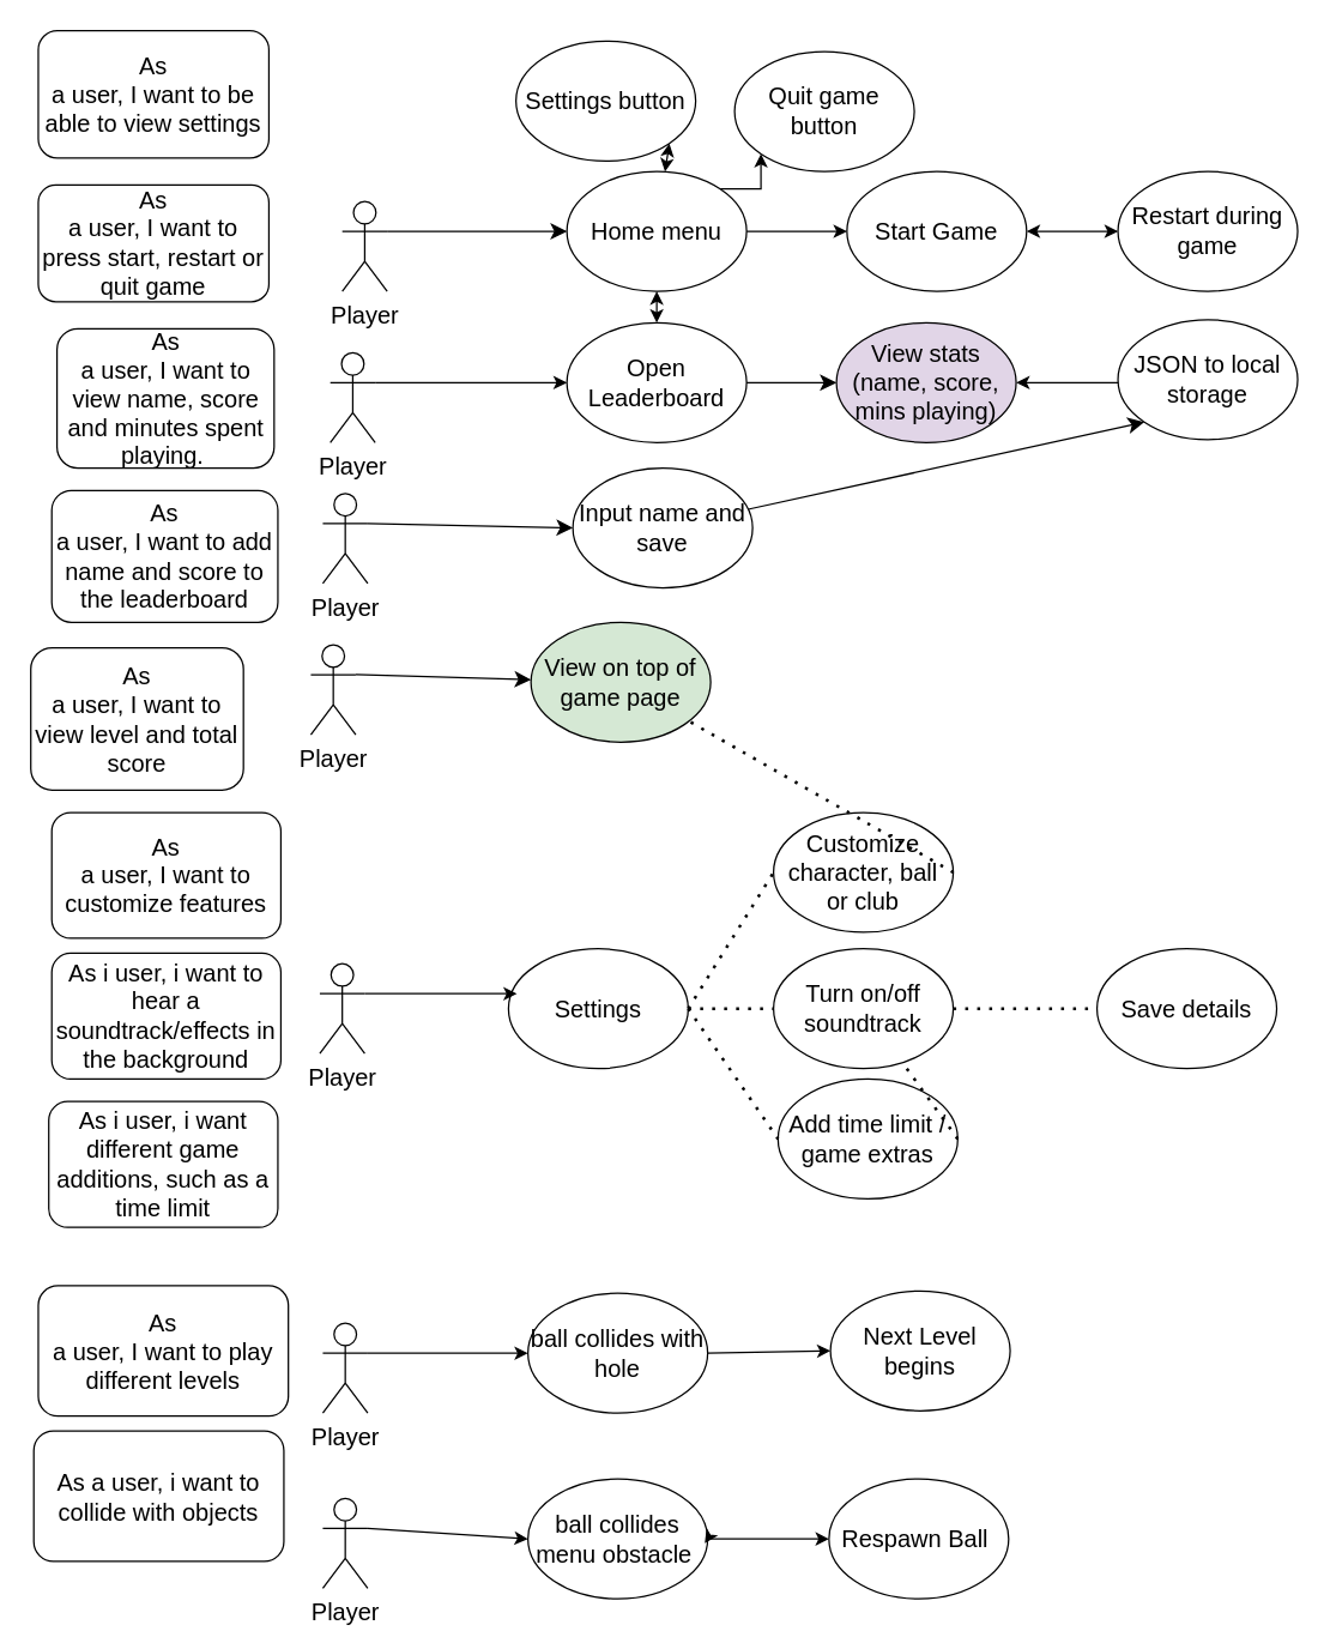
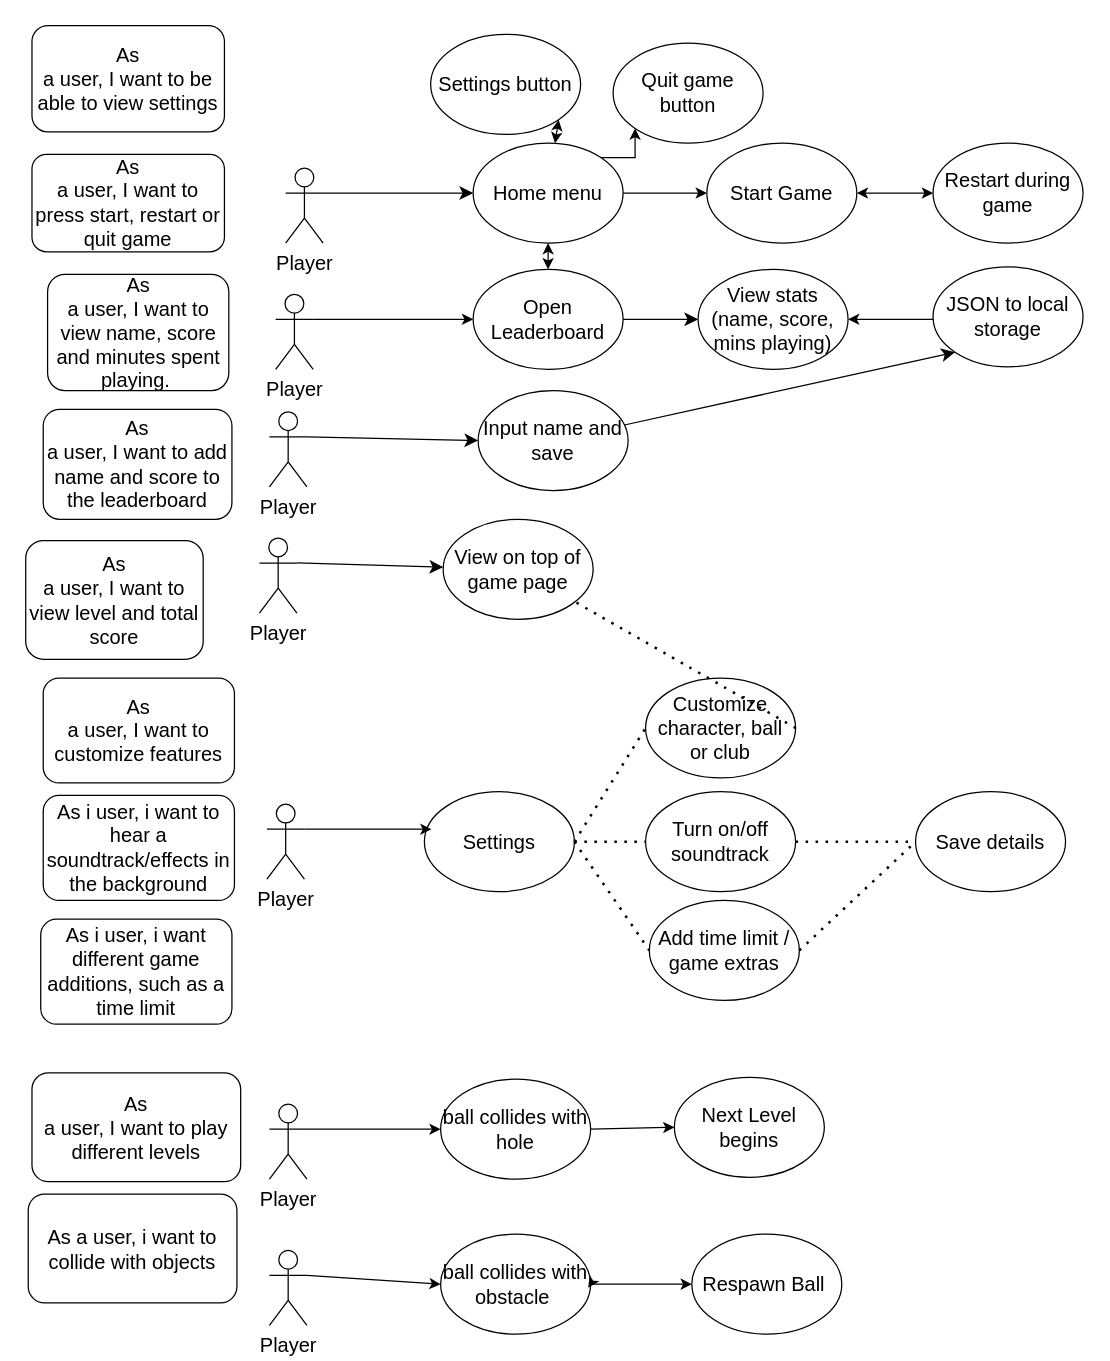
- <mxCell id="18" value="View stats&lt;div&gt;(name, score, mins playing)&lt;/div&gt;" style="ellipse;whiteSpace=wrap;html=1;fontSize=16;fillColor=#e1d5e7;" parent="1" vertex="1"><mxGeometry x="558" y="215" width="120" height="80" as="geometry" /></mxCell>
+ <mxCell id="18" value="View stats&lt;div&gt;(name, score, mins playing)&lt;/div&gt;" style="ellipse;whiteSpace=wrap;html=1;fontSize=16;" parent="1" vertex="1"><mxGeometry x="558" y="215" width="120" height="80" as="geometry" /></mxCell>
- <mxCell id="21" value="View on top of game page" style="ellipse;whiteSpace=wrap;html=1;fontSize=16;fillColor=#d5e8d4;" parent="1" vertex="1"><mxGeometry x="354" y="415" width="120" height="80" as="geometry" /></mxCell>
+ <mxCell id="21" value="View on top of game page" style="ellipse;whiteSpace=wrap;html=1;fontSize=16;" parent="1" vertex="1"><mxGeometry x="354" y="415" width="120" height="80" as="geometry" /></mxCell>
- <mxCell id="53" value="" style="endArrow=none;dashed=1;html=1;dashPattern=1 3;strokeWidth=2;rounded=0;exitX=1;exitY=0.5;exitDx=0;exitDy=0;" edge="1" parent="1" source="51" target="40"><mxGeometry width="50" height="50" relative="1" as="geometry"><mxPoint x="446" y="613" as="sourcePoint" /><mxPoint x="496" y="563" as="targetPoint" /></mxGeometry></mxCell>
+ <mxCell id="53" value="" style="endArrow=none;dashed=1;html=1;dashPattern=1 3;strokeWidth=2;rounded=0;exitX=1;exitY=0.5;exitDx=0;exitDy=0;entryX=0;entryY=0.5;entryDx=0;entryDy=0;" edge="1" parent="1" source="51" target="27"><mxGeometry width="50" height="50" relative="1" as="geometry"><mxPoint x="446" y="613" as="sourcePoint" /><mxPoint x="496" y="563" as="targetPoint" /></mxGeometry></mxCell>
- <mxCell id="34" value="Next Level begins" style="ellipse;whiteSpace=wrap;html=1;fontSize=16;" vertex="1" parent="1"><mxGeometry x="554" y="861.5" width="120" height="80" as="geometry" /></mxCell>
+ <mxCell id="34" value="Next Level begins" style="ellipse;whiteSpace=wrap;html=1;fontSize=16;" vertex="1" parent="1"><mxGeometry x="539" y="861.5" width="120" height="80" as="geometry" /></mxCell>
- <mxCell id="37" value="ball collides menu obstacle&amp;nbsp;" style="ellipse;whiteSpace=wrap;html=1;fontSize=16;" vertex="1" parent="1"><mxGeometry x="352" y="987" width="120" height="80" as="geometry" /></mxCell>
+ <mxCell id="37" value="ball collides with obstacle&amp;nbsp;" style="ellipse;whiteSpace=wrap;html=1;fontSize=16;" vertex="1" parent="1"><mxGeometry x="352" y="987" width="120" height="80" as="geometry" /></mxCell>
